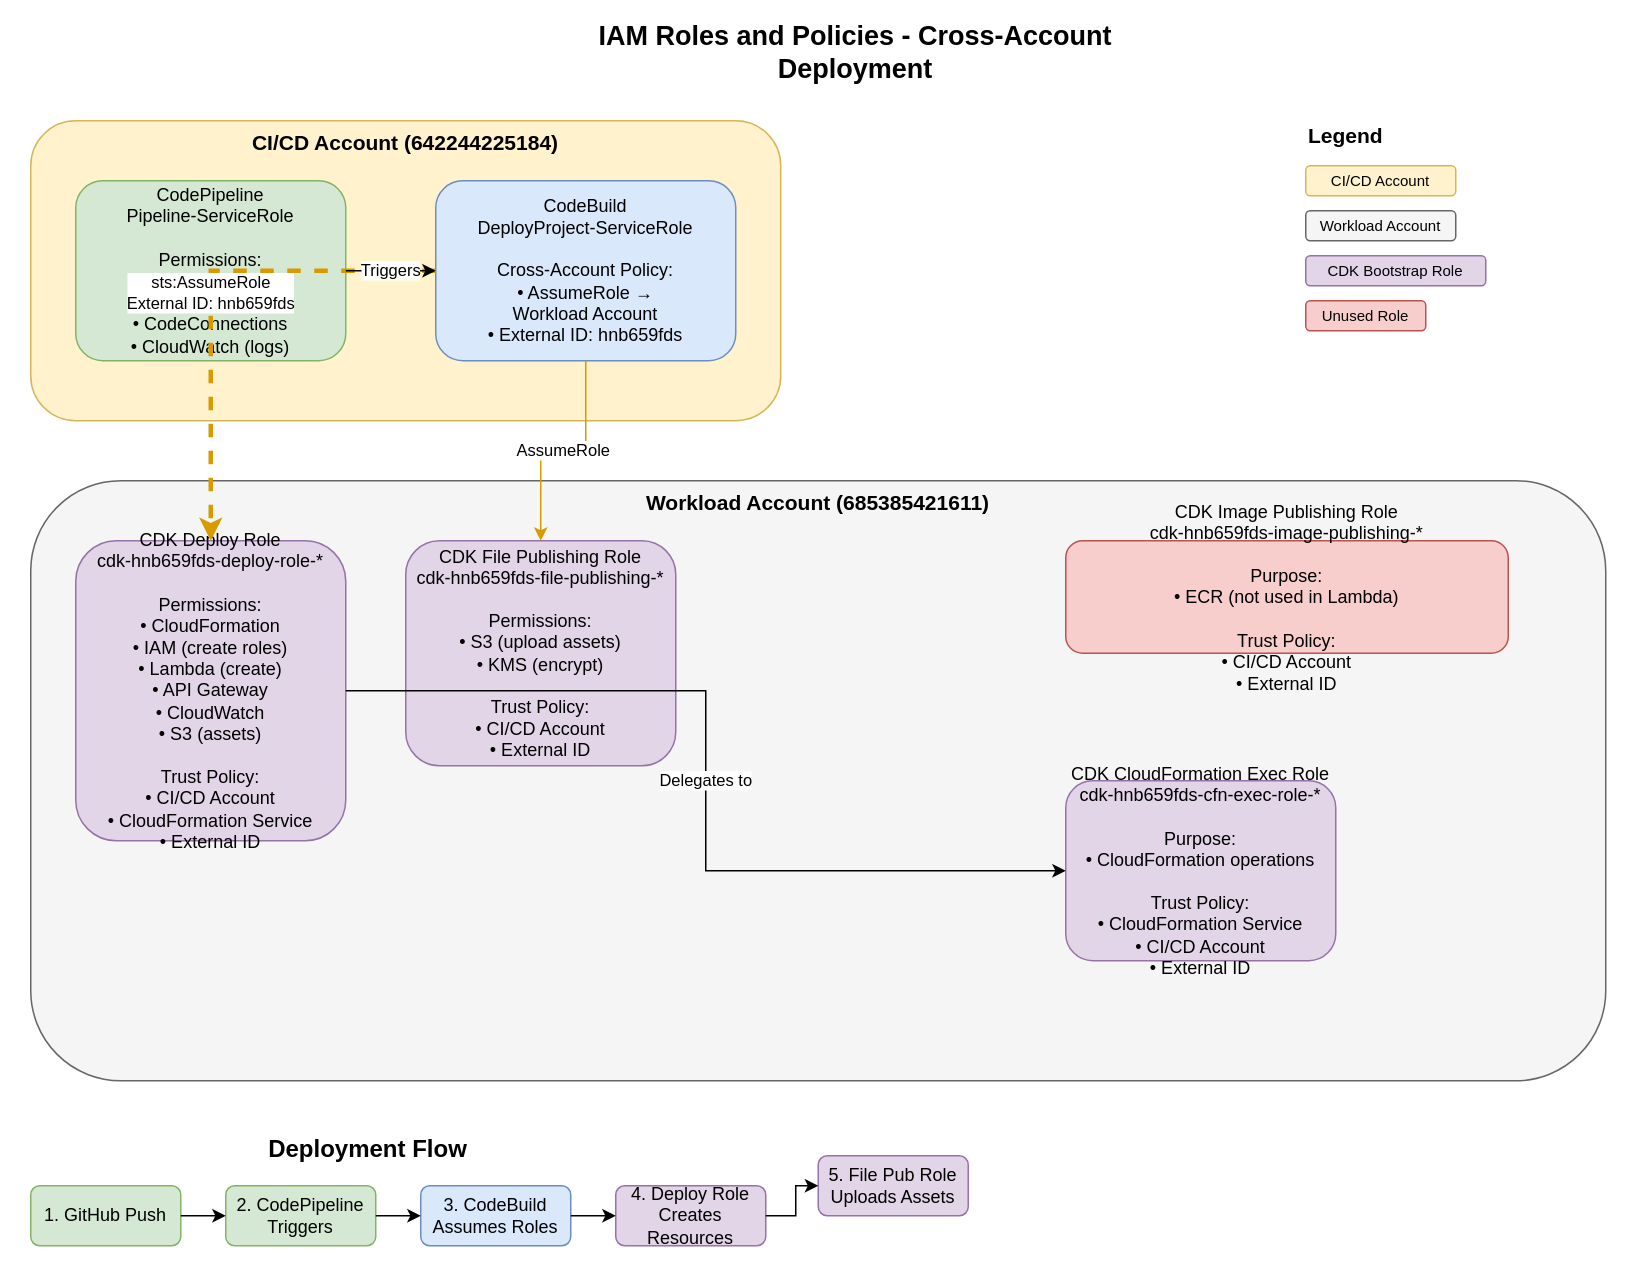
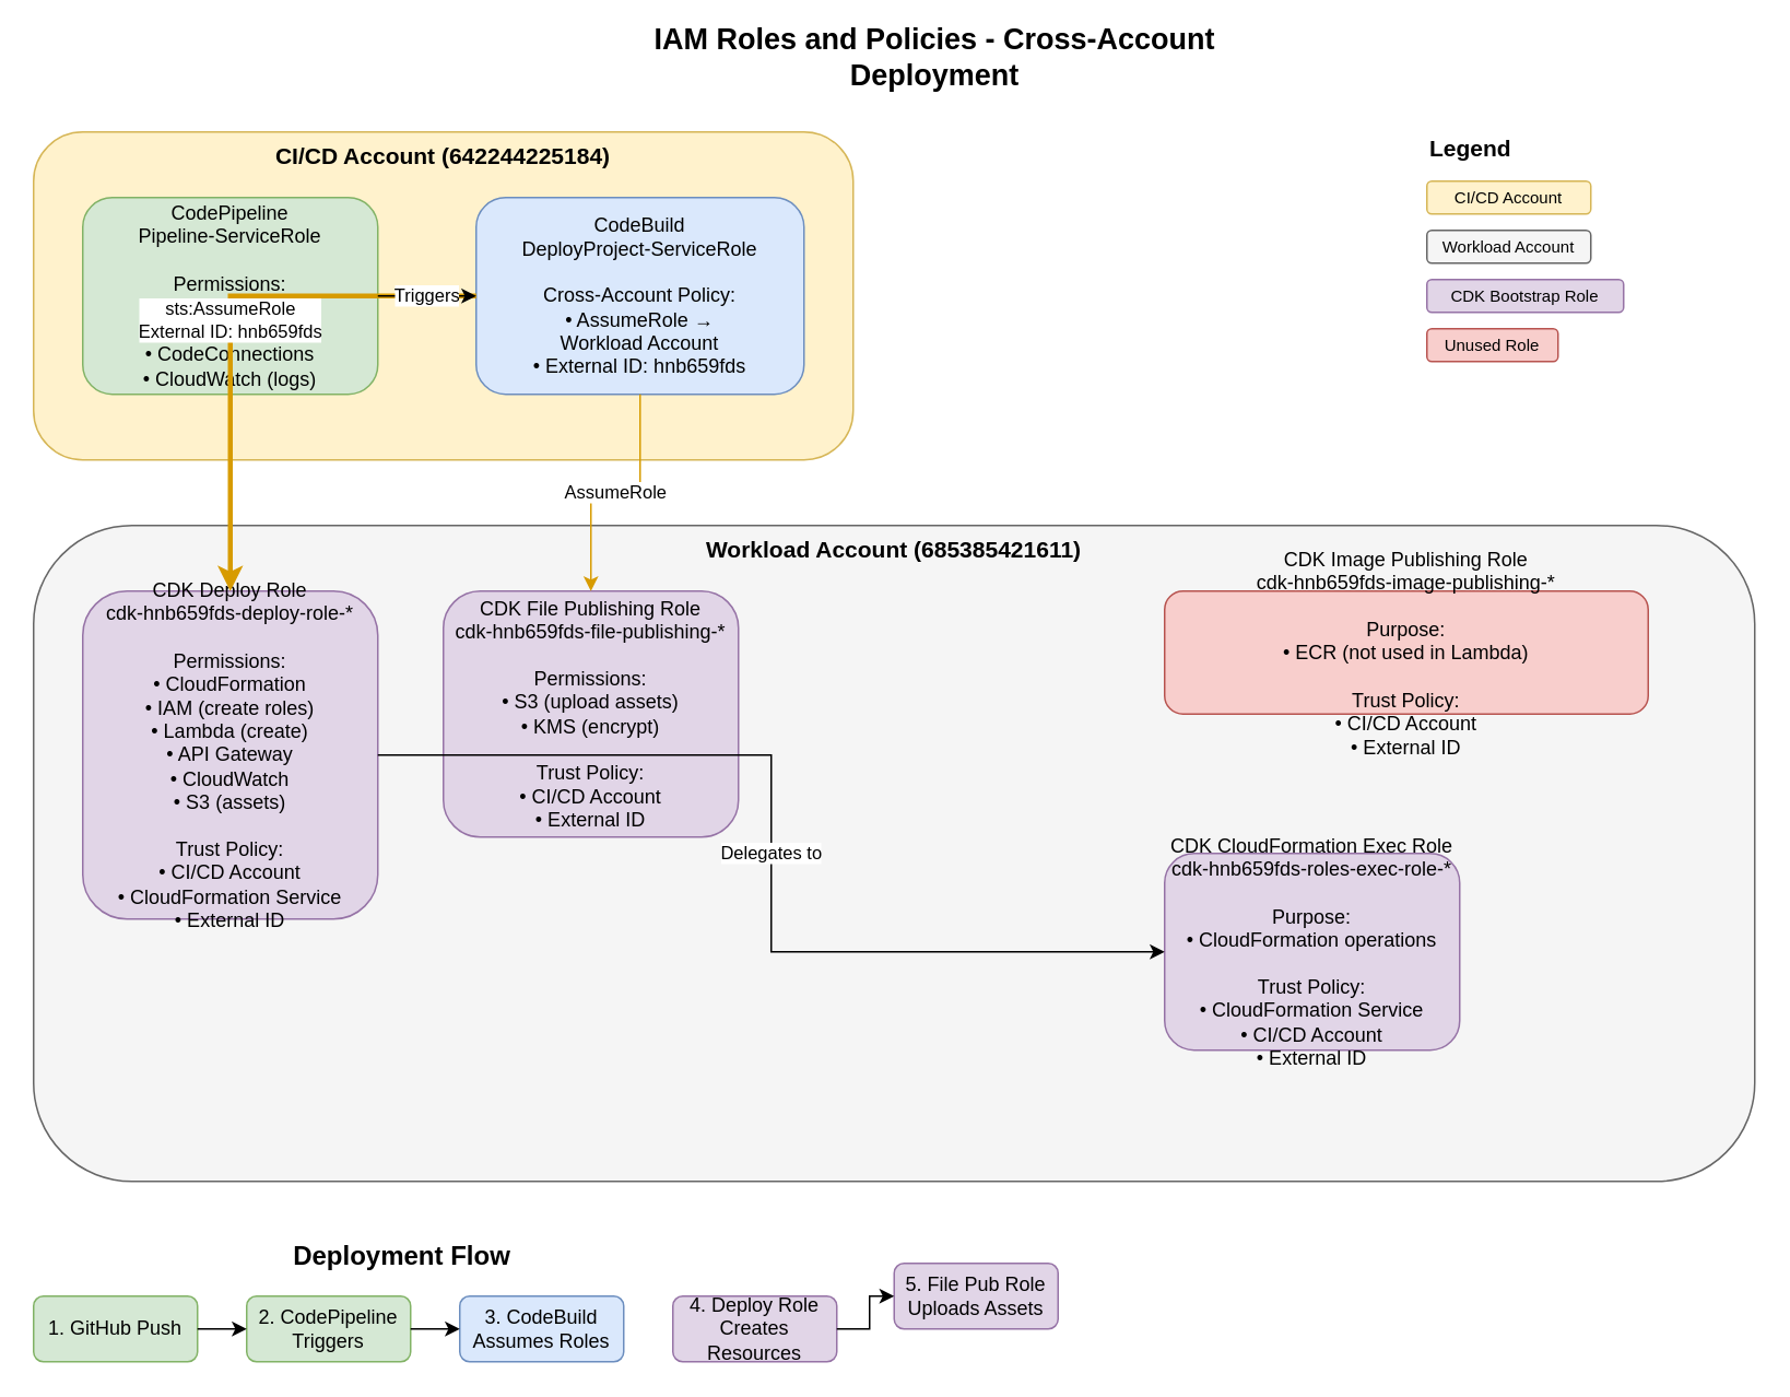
- <mxCell id="11" value="sts:AssumeRole&#10;External ID: hnb659fds" style="edgeStyle=orthogonalEdgeStyle;rounded=0;orthogonalLoop=1;jettySize=auto;html=1;strokeWidth=3;strokeColor=#d79b00;fillColor=#ffe6cc;dashed=1;" edge="1" parent="1" source="5" target="7"><mxGeometry relative="1" as="geometry"><mxPoint x="390" y="280" as="sourcePoint" /><mxPoint x="140" y="360" as="targetPoint" /></mxGeometry></mxCell>
+ <mxCell id="11" value="sts:AssumeRole&#10;External ID: hnb659fds" style="edgeStyle=orthogonalEdgeStyle;rounded=0;orthogonalLoop=1;jettySize=auto;html=1;strokeWidth=3;strokeColor=#d79b00;fillColor=#ffe6cc;" edge="1" parent="1" source="5" target="7"><mxGeometry relative="1" as="geometry"><mxPoint x="390" y="280" as="sourcePoint" /><mxPoint x="140" y="360" as="targetPoint" /></mxGeometry></mxCell>
- <mxCell id="10" value="CDK CloudFormation Exec Role&#10;cdk-hnb659fds-cfn-exec-role-*&#10;&#10;Purpose:&#10;• CloudFormation operations&#10;&#10;Trust Policy:&#10;• CloudFormation Service&#10;• CI/CD Account&#10;• External ID" style="rounded=1;whiteSpace=wrap;html=1;fillColor=#e1d5e7;strokeColor=#9673a6;" vertex="1" parent="1"><mxGeometry x="710" y="520" width="180" height="120" as="geometry" /></mxCell>
+ <mxCell id="10" value="CDK CloudFormation Exec Role&#10;cdk-hnb659fds-roles-exec-role-*&#10;&#10;Purpose:&#10;• CloudFormation operations&#10;&#10;Trust Policy:&#10;• CloudFormation Service&#10;• CI/CD Account&#10;• External ID" style="rounded=1;whiteSpace=wrap;html=1;fillColor=#e1d5e7;strokeColor=#9673a6;" vertex="1" parent="1"><mxGeometry x="710" y="520" width="180" height="120" as="geometry" /></mxCell>
- <mxCell id="28" value="" style="edgeStyle=orthogonalEdgeStyle;rounded=0;orthogonalLoop=1;jettySize=auto;html=1;" edge="1" parent="1" source="23" target="24"><mxGeometry relative="1" as="geometry" /></mxCell>
